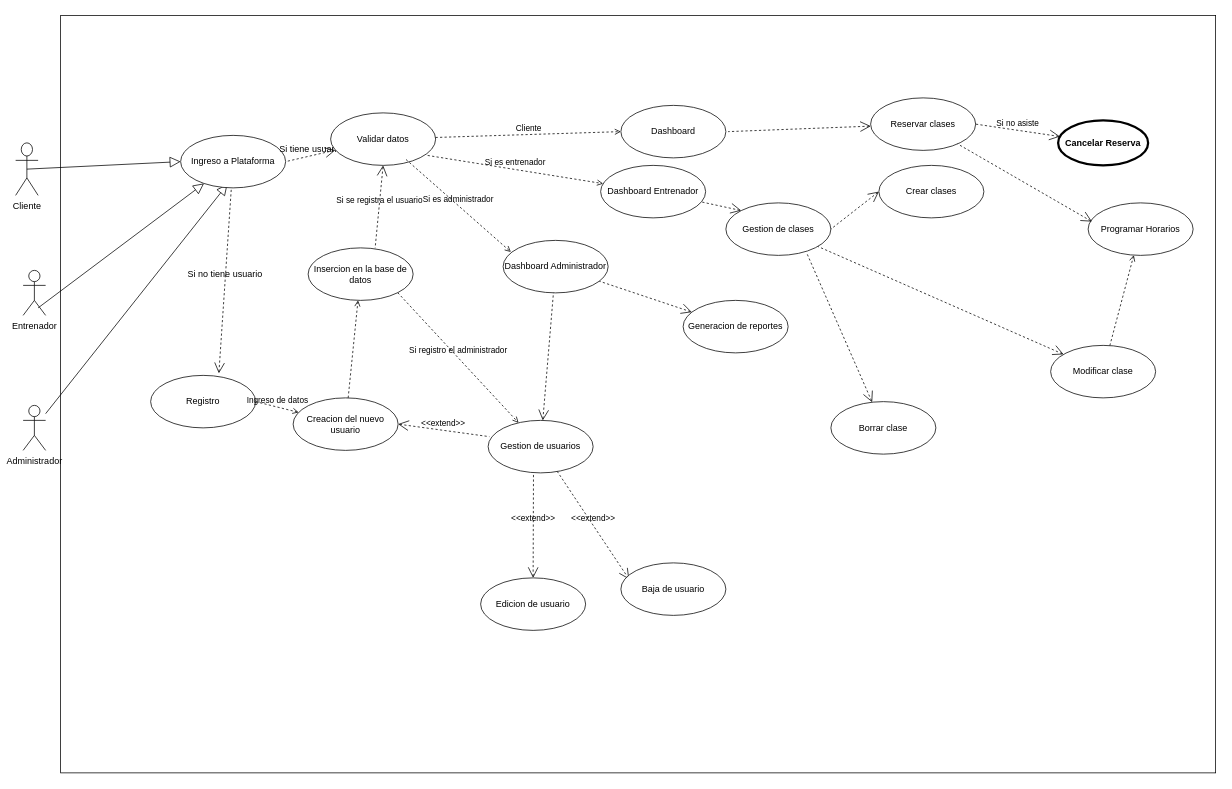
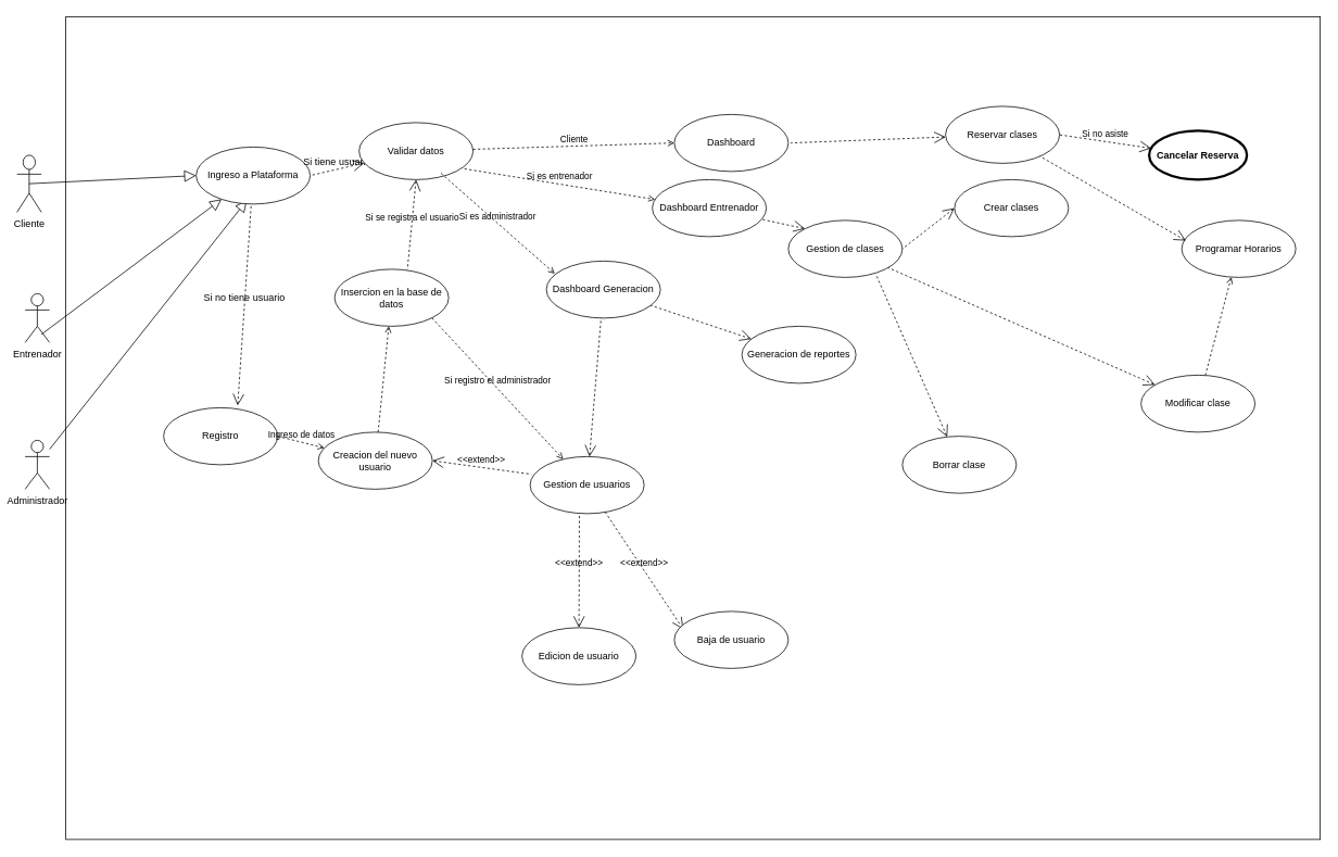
- <mxCell id="36" value="Dashboard Administrador" style="ellipse;whiteSpace=wrap;html=1;" vertex="1" parent="1"><mxGeometry x="670" y="320" width="140" height="70" as="geometry" /></mxCell>
+ <mxCell id="36" value="Dashboard Generacion" style="ellipse;whiteSpace=wrap;html=1;" vertex="1" parent="1"><mxGeometry x="670" y="320" width="140" height="70" as="geometry" /></mxCell>
